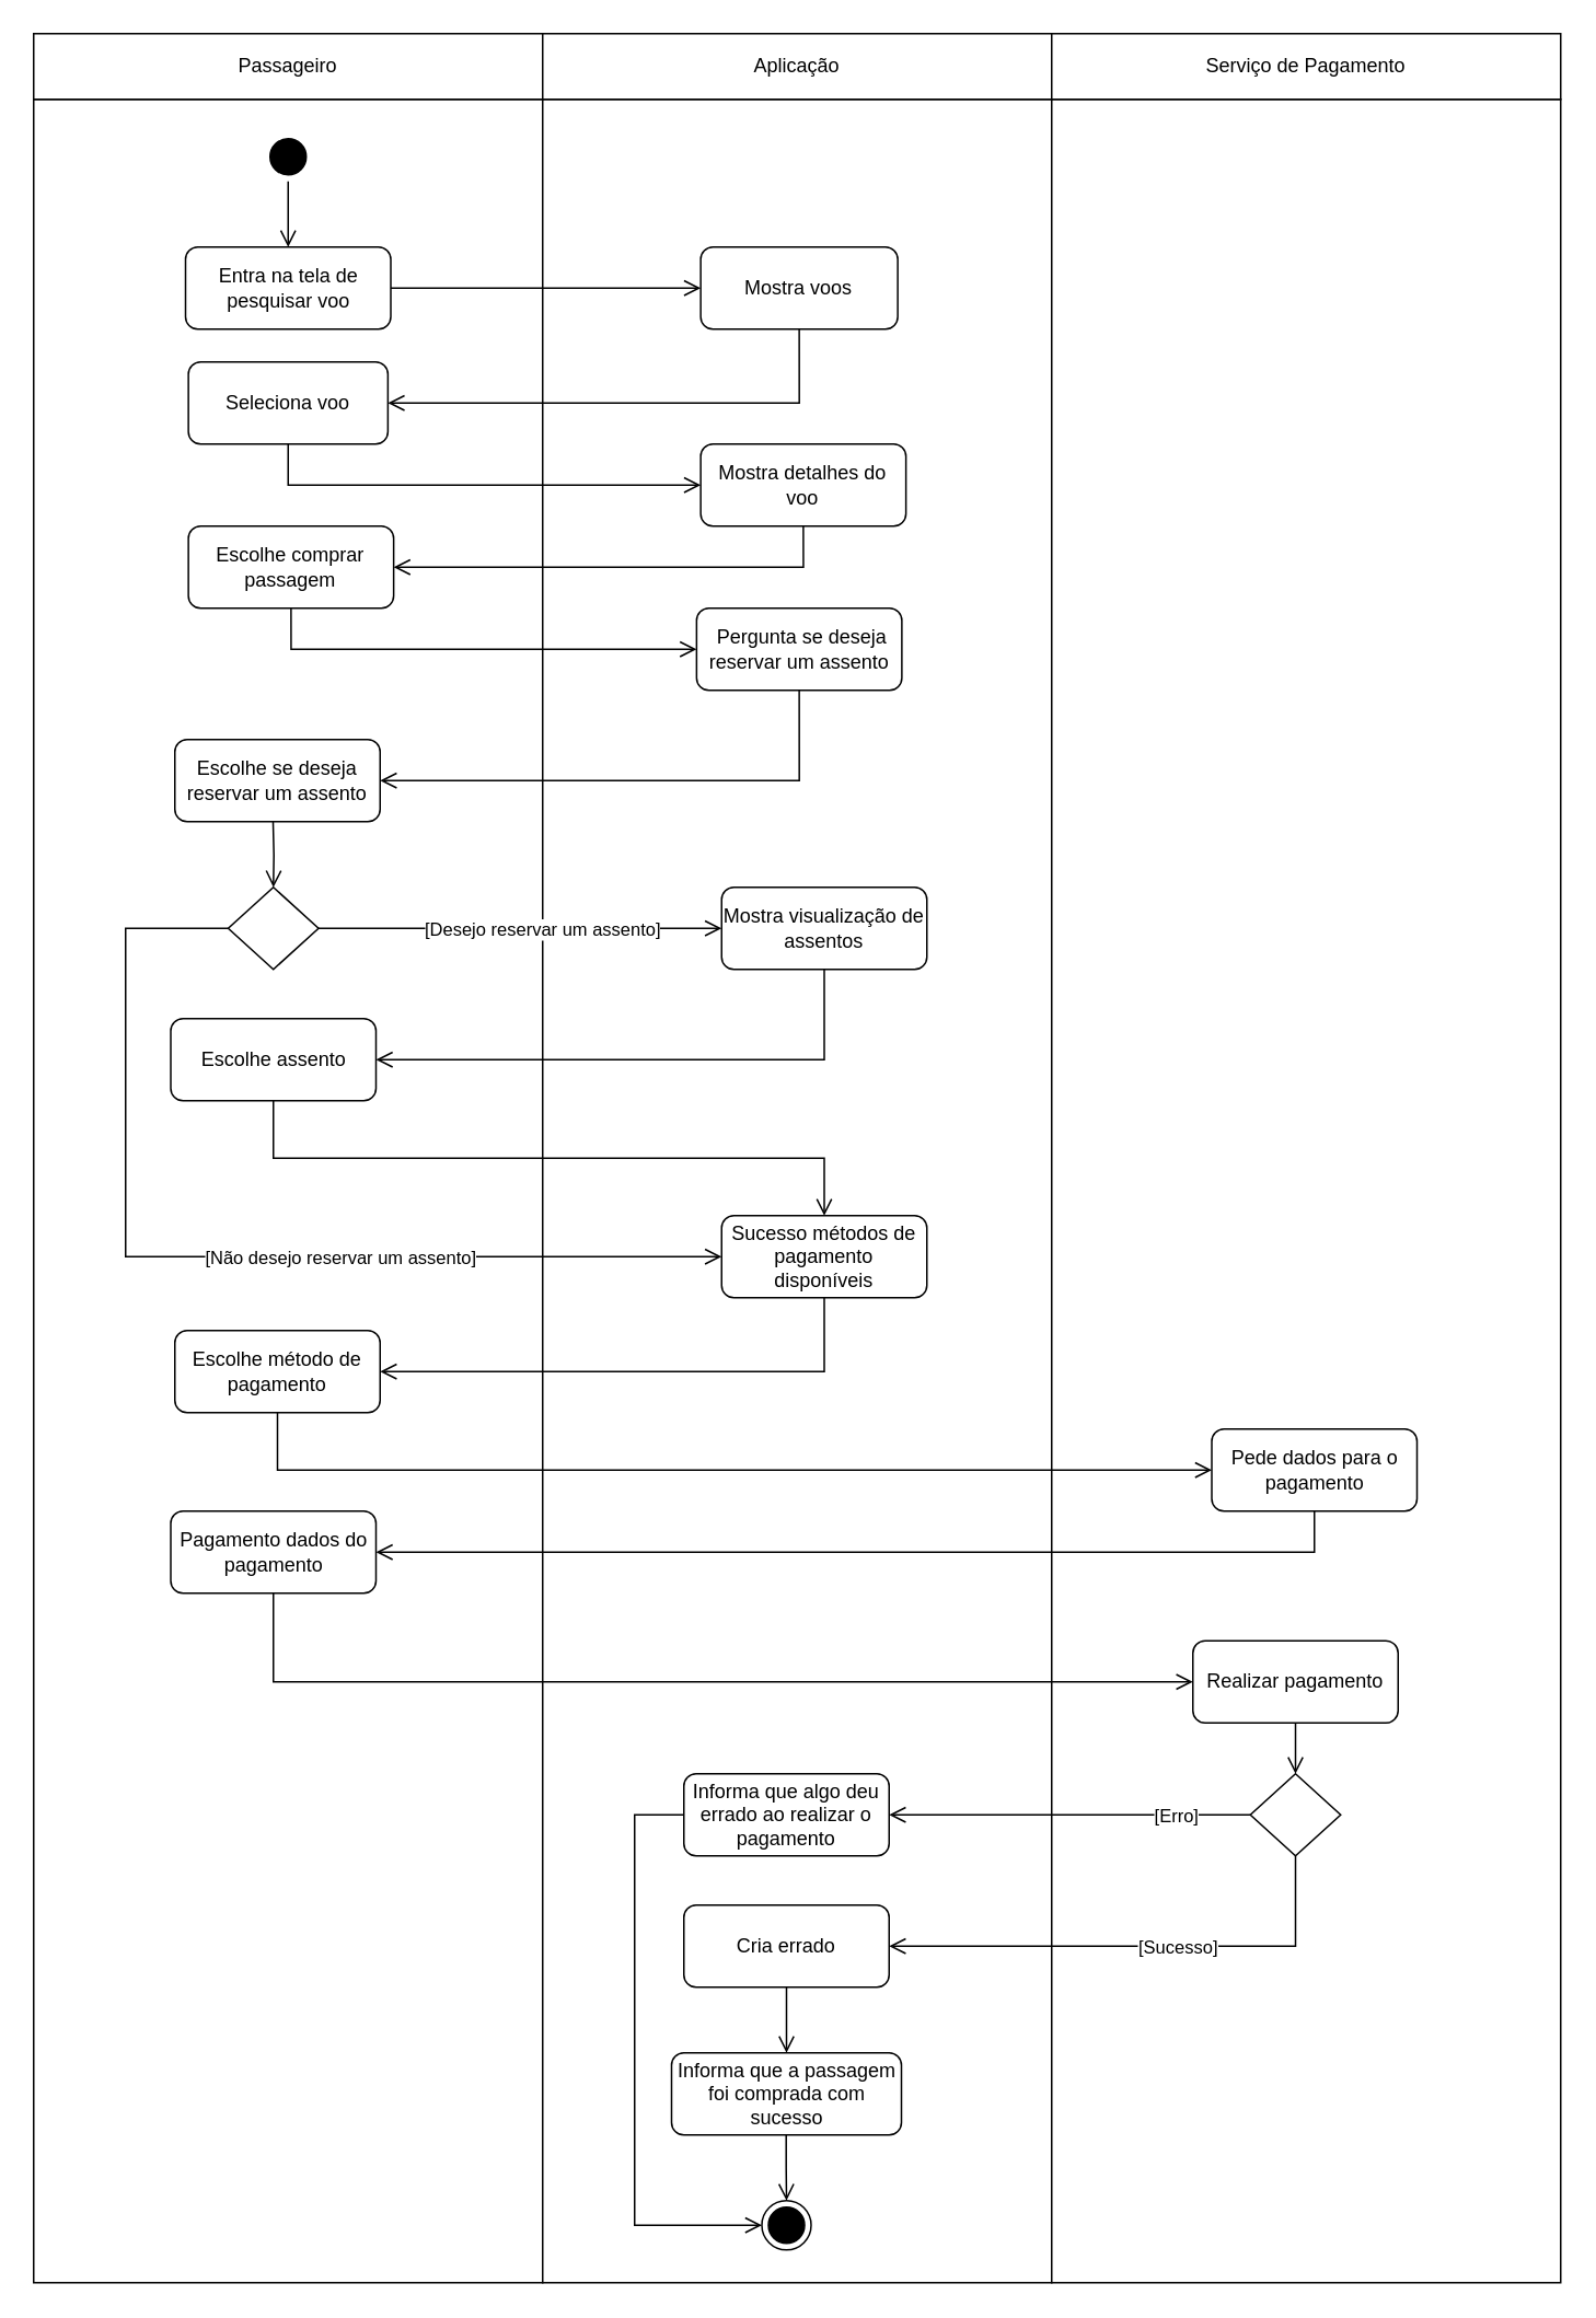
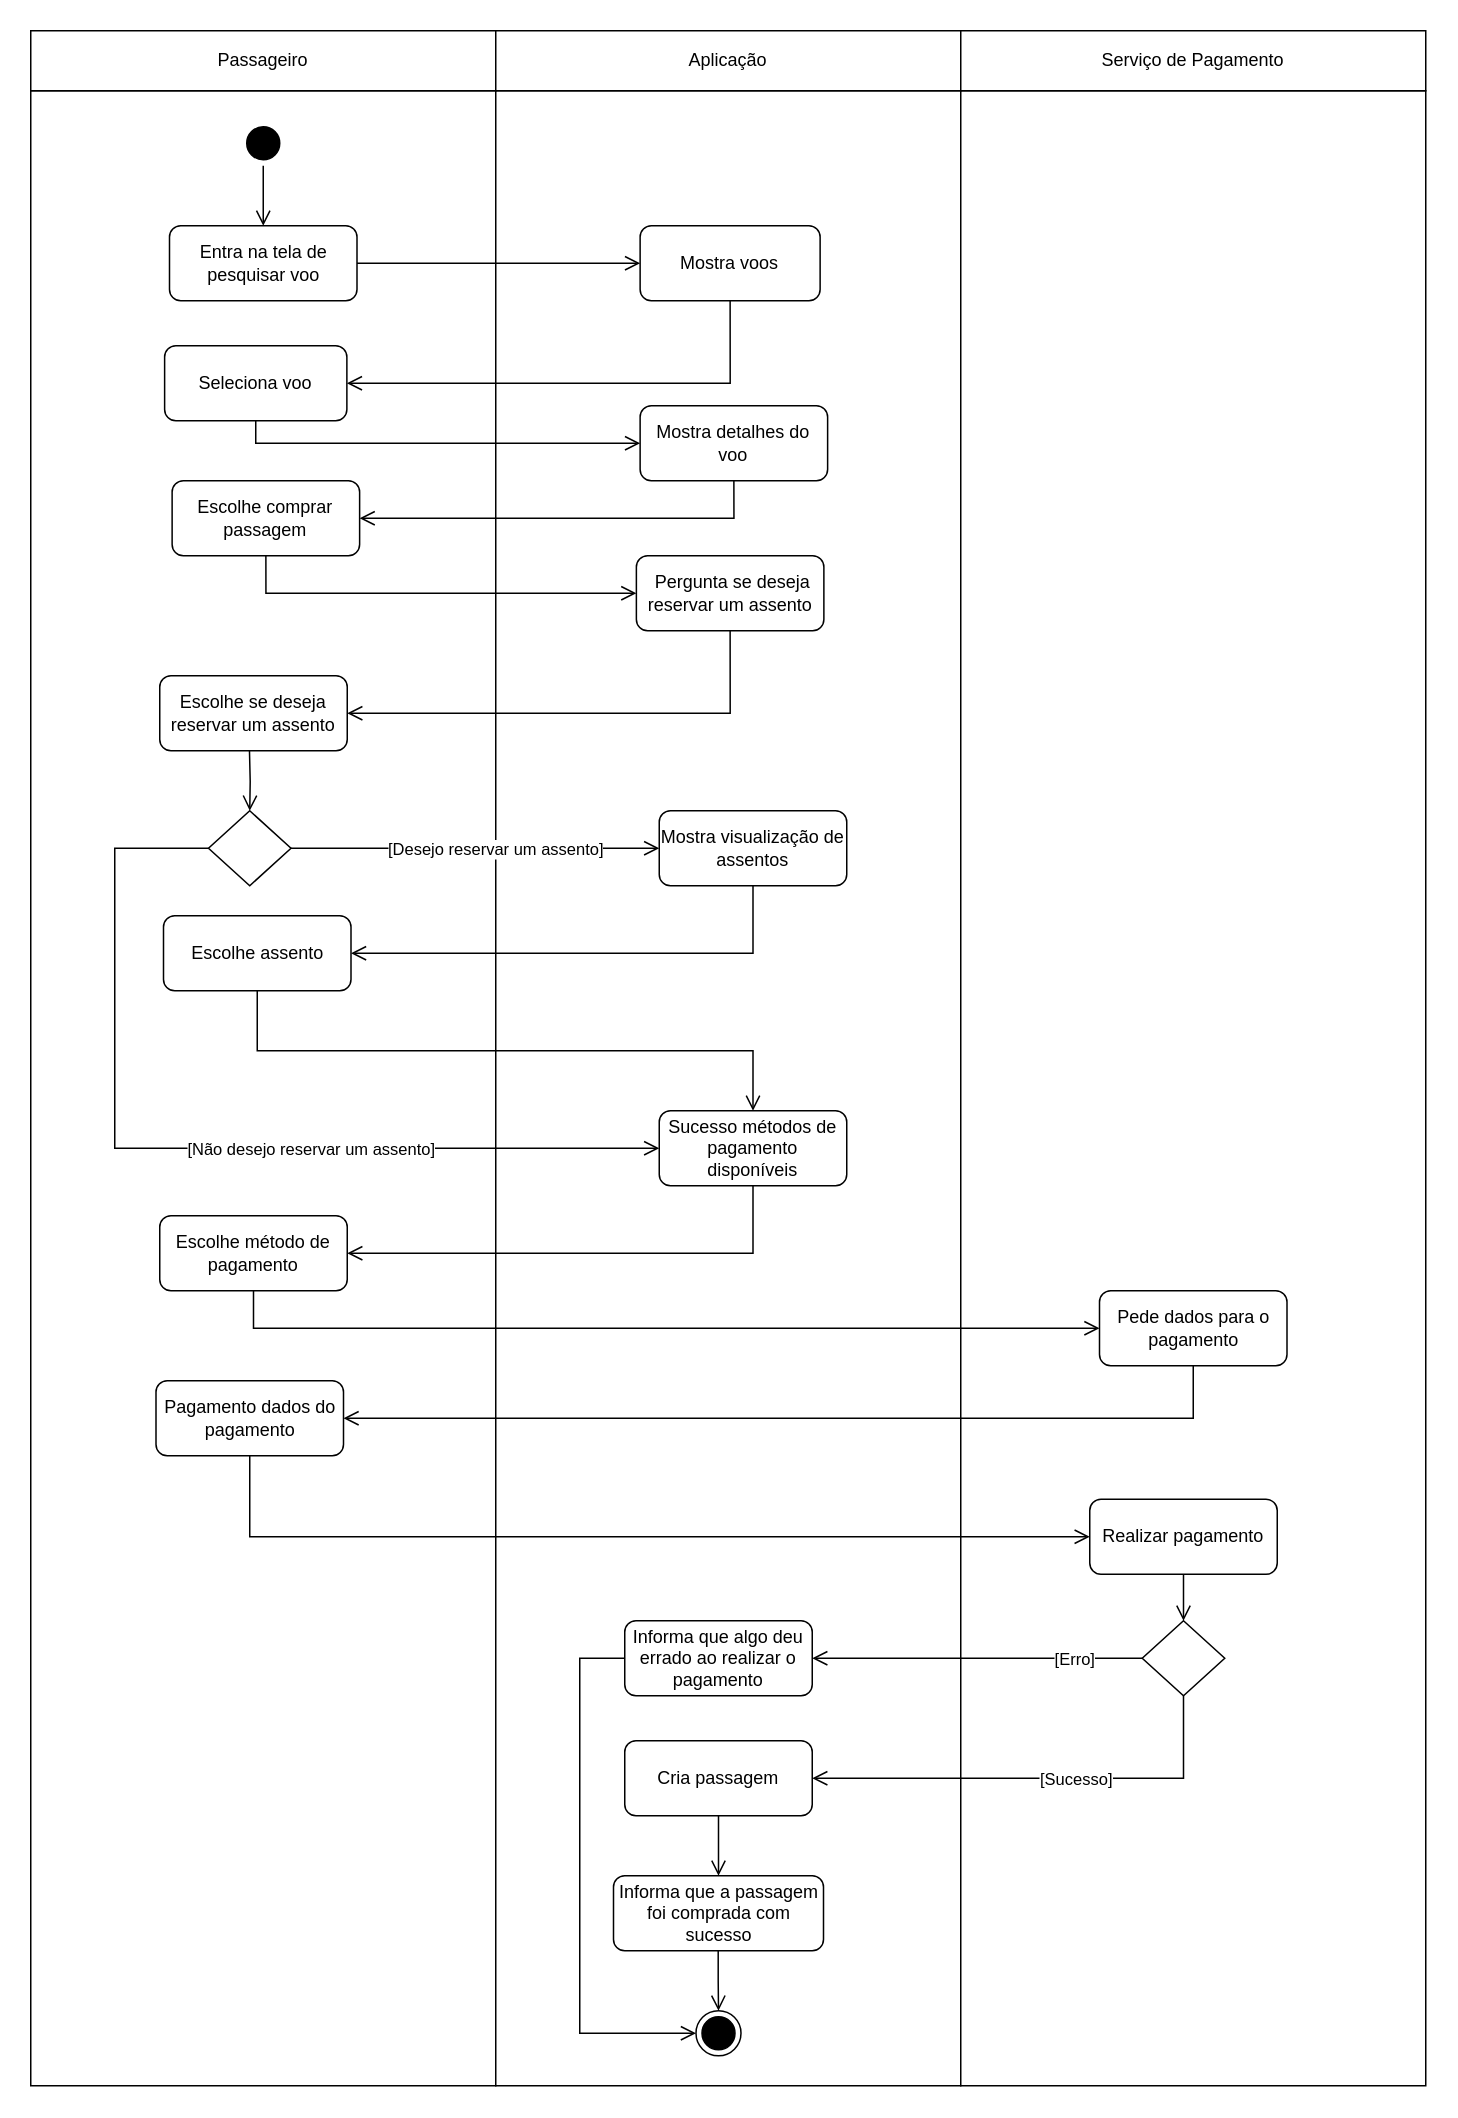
- <mxCell id="12" value="Seleciona voo" style="rounded=1;whiteSpace=wrap;html=1;" parent="1" vertex="1"><mxGeometry x="114.25" y="220" width="121.5" height="50" as="geometry" /></mxCell>
+ <mxCell id="12" value="Seleciona voo" style="rounded=1;whiteSpace=wrap;html=1;" parent="1" vertex="1"><mxGeometry x="109.25" y="230" width="121.5" height="50" as="geometry" /></mxCell>
- <mxCell id="38" value="Escolhe assento" style="rounded=1;whiteSpace=wrap;html=1;" vertex="1" parent="1"><mxGeometry x="103.5" y="620" width="125" height="50" as="geometry" /></mxCell>
+ <mxCell id="38" value="Escolhe assento" style="rounded=1;whiteSpace=wrap;html=1;" vertex="1" parent="1"><mxGeometry x="108.5" y="610" width="125" height="50" as="geometry" /></mxCell>
- <mxCell id="28" value="Pede dados para o pagamento" style="rounded=1;whiteSpace=wrap;html=1;" vertex="1" parent="1"><mxGeometry x="737.5" y="870" width="125" height="50" as="geometry" /></mxCell>
+ <mxCell id="28" value="Pede dados para o pagamento" style="rounded=1;whiteSpace=wrap;html=1;" vertex="1" parent="1"><mxGeometry x="732.5" y="860" width="125" height="50" as="geometry" /></mxCell>
- <mxCell id="48" value="Cria errado" style="rounded=1;whiteSpace=wrap;html=1;" vertex="1" parent="1"><mxGeometry x="416" y="1160" width="125" height="50" as="geometry" /></mxCell>
+ <mxCell id="48" value="Cria passagem" style="rounded=1;whiteSpace=wrap;html=1;" vertex="1" parent="1"><mxGeometry x="416" y="1160" width="125" height="50" as="geometry" /></mxCell>
